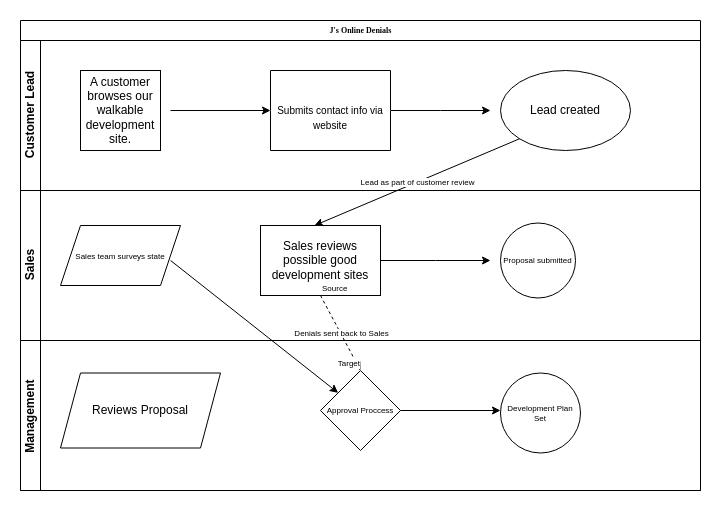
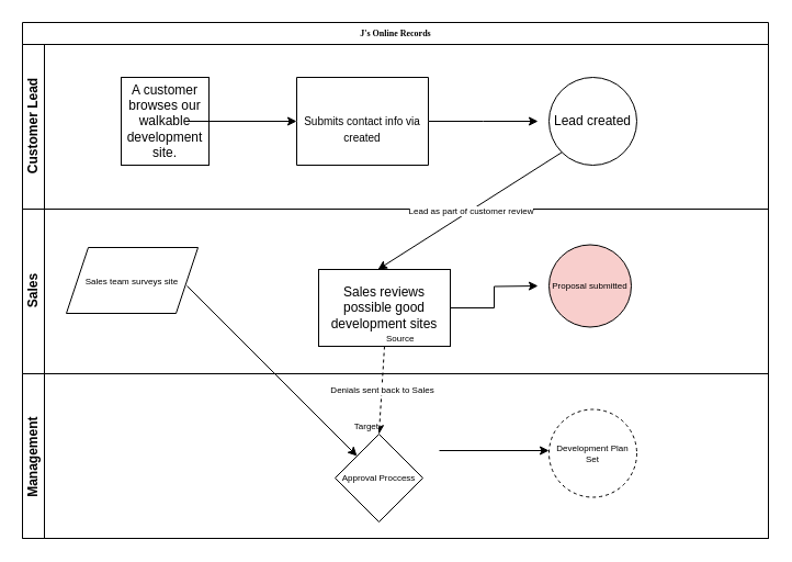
- <mxCell id="2" value="J's Online Denials" style="swimlane;html=1;childLayout=stackLayout;horizontal=1;startSize=20;horizontalStack=0;rounded=0;shadow=0;labelBackgroundColor=none;strokeWidth=1;fontFamily=Verdana;fontSize=8;align=center;" parent="1" vertex="1"><mxGeometry x="20" y="20" width="680" height="470" as="geometry" /></mxCell>
+ <mxCell id="2" value="J's Online Records" style="swimlane;html=1;childLayout=stackLayout;horizontal=1;startSize=20;horizontalStack=0;rounded=0;shadow=0;labelBackgroundColor=none;strokeWidth=1;fontFamily=Verdana;fontSize=8;align=center;" parent="1" vertex="1"><mxGeometry x="20" y="20" width="680" height="470" as="geometry" /></mxCell>
- <mxCell id="4" value="A customer browses our walkable development site." style="whiteSpace=wrap;html=1;aspect=fixed;" parent="3" vertex="1"><mxGeometry x="60" y="30" width="80" height="80" as="geometry" /></mxCell>
+ <mxCell id="4" value="A customer browses our walkable development site." style="whiteSpace=wrap;html=1;aspect=fixed;" parent="3" vertex="1"><mxGeometry x="90" y="30" width="80" height="80" as="geometry" /></mxCell>
- <mxCell id="6" value="&lt;font style=&quot;font-size: 10px;&quot;&gt;&lt;br&gt;Submits contact info via website&lt;/font&gt;" style="shape=step;perimeter=stepPerimeter;whiteSpace=wrap;html=1;fixedSize=1;size=0;" parent="3" vertex="1"><mxGeometry x="250" y="30" width="120" height="80" as="geometry" /></mxCell>
+ <mxCell id="6" value="&lt;font style=&quot;font-size: 10px;&quot;&gt;&lt;br&gt;Submits contact info via created&lt;/font&gt;" style="shape=step;perimeter=stepPerimeter;whiteSpace=wrap;html=1;fixedSize=1;size=0;" parent="3" vertex="1"><mxGeometry x="250" y="30" width="120" height="80" as="geometry" /></mxCell>
- <mxCell id="8" value="Lead created" style="ellipse;whiteSpace=wrap;html=1;aspect=fixed;" parent="3" vertex="1"><mxGeometry x="480" y="30" width="130" height="80" as="geometry" /></mxCell>
+ <mxCell id="8" value="Lead created" style="ellipse;whiteSpace=wrap;html=1;aspect=fixed;" parent="3" vertex="1"><mxGeometry x="480" y="30" width="80" height="80" as="geometry" /></mxCell>
- <mxCell id="10" value="&lt;font style=&quot;font-size: 8px;&quot;&gt;Sales team surveys state&lt;/font&gt;" style="shape=parallelogram;perimeter=parallelogramPerimeter;whiteSpace=wrap;html=1;fixedSize=1;" parent="9" vertex="1"><mxGeometry x="40" y="35" width="120" height="60" as="geometry" /></mxCell>
+ <mxCell id="10" value="&lt;font style=&quot;font-size: 8px;&quot;&gt;Sales team surveys site&lt;/font&gt;" style="shape=parallelogram;perimeter=parallelogramPerimeter;whiteSpace=wrap;html=1;fixedSize=1;" parent="9" vertex="1"><mxGeometry x="40" y="35" width="120" height="60" as="geometry" /></mxCell>
- <mxCell id="11" value="Sales reviews possible good development sites" style="rounded=0;whiteSpace=wrap;html=1;" parent="9" vertex="1"><mxGeometry x="240" y="35" width="120" height="70" as="geometry" /></mxCell>
+ <mxCell id="11" value="Sales reviews possible good development sites" style="rounded=0;whiteSpace=wrap;html=1;" parent="9" vertex="1"><mxGeometry x="270" y="55" width="120" height="70" as="geometry" /></mxCell>
- <mxCell id="13" value="Proposal submitted" style="ellipse;whiteSpace=wrap;html=1;aspect=fixed;fontSize=8;" parent="9" vertex="1"><mxGeometry x="480" y="32.5" width="75" height="75" as="geometry" /></mxCell>
+ <mxCell id="13" value="Proposal submitted" style="ellipse;whiteSpace=wrap;html=1;aspect=fixed;fontSize=8;fillColor=#f8cecc;" parent="9" vertex="1"><mxGeometry x="480" y="32.5" width="75" height="75" as="geometry" /></mxCell>
- <mxCell id="21" value="Reviews Proposal" style="shape=parallelogram;perimeter=parallelogramPerimeter;whiteSpace=wrap;html=1;fixedSize=1;" parent="20" vertex="1"><mxGeometry x="40" y="32.5" width="160" height="75" as="geometry" /></mxCell>
- <mxCell id="23" value="Approval Proccess" style="rhombus;whiteSpace=wrap;html=1;fontSize=8;" parent="20" vertex="1"><mxGeometry x="300" y="30" width="80" height="80" as="geometry" /></mxCell>
+ <mxCell id="23" value="Approval Proccess" style="rhombus;whiteSpace=wrap;html=1;fontSize=8;" parent="20" vertex="1"><mxGeometry x="285" y="55" width="80" height="80" as="geometry" /></mxCell>
- <mxCell id="22" value="Development Plan Set" style="ellipse;whiteSpace=wrap;html=1;aspect=fixed;fontSize=8;" parent="20" vertex="1"><mxGeometry x="480" y="32.5" width="80" height="80" as="geometry" /></mxCell>
+ <mxCell id="22" value="Development Plan Set" style="ellipse;whiteSpace=wrap;html=1;aspect=fixed;fontSize=8;dashed=1;" parent="20" vertex="1"><mxGeometry x="480" y="32.5" width="80" height="80" as="geometry" /></mxCell>
